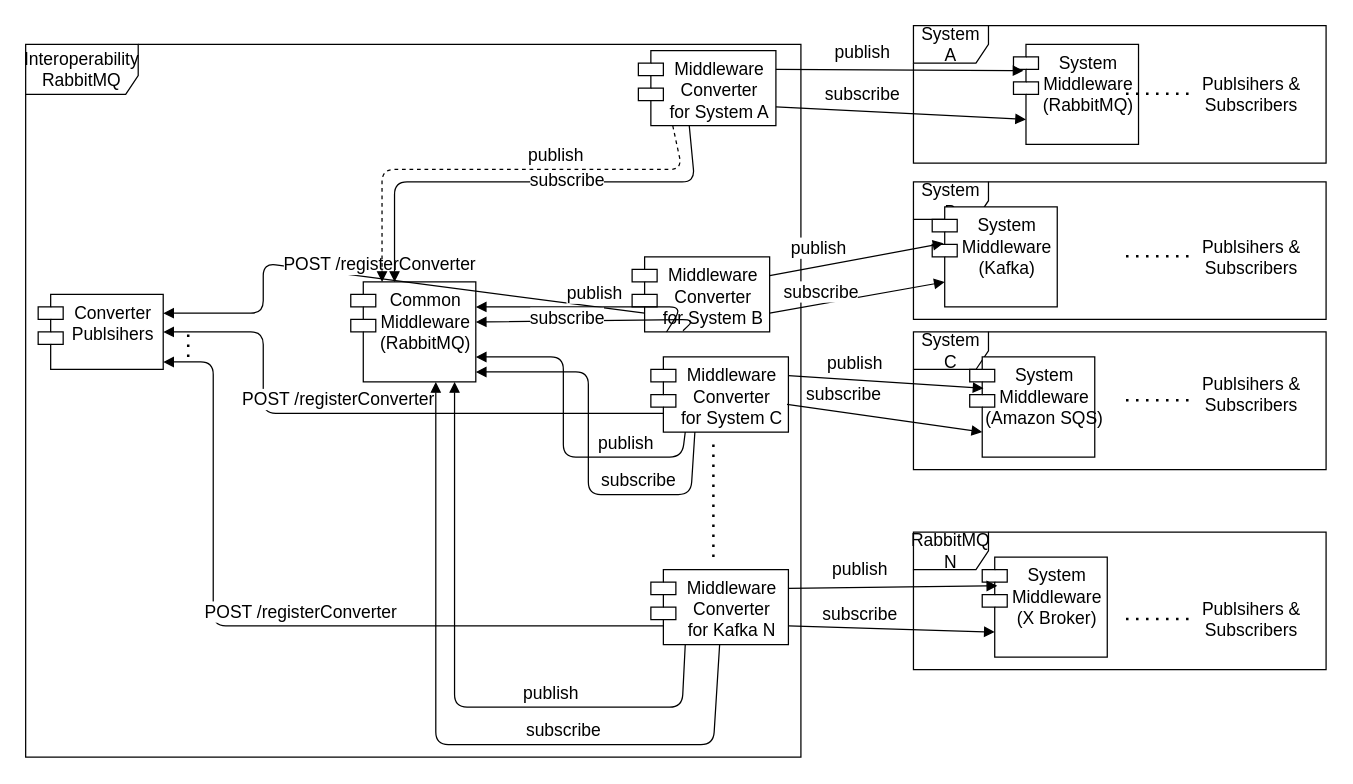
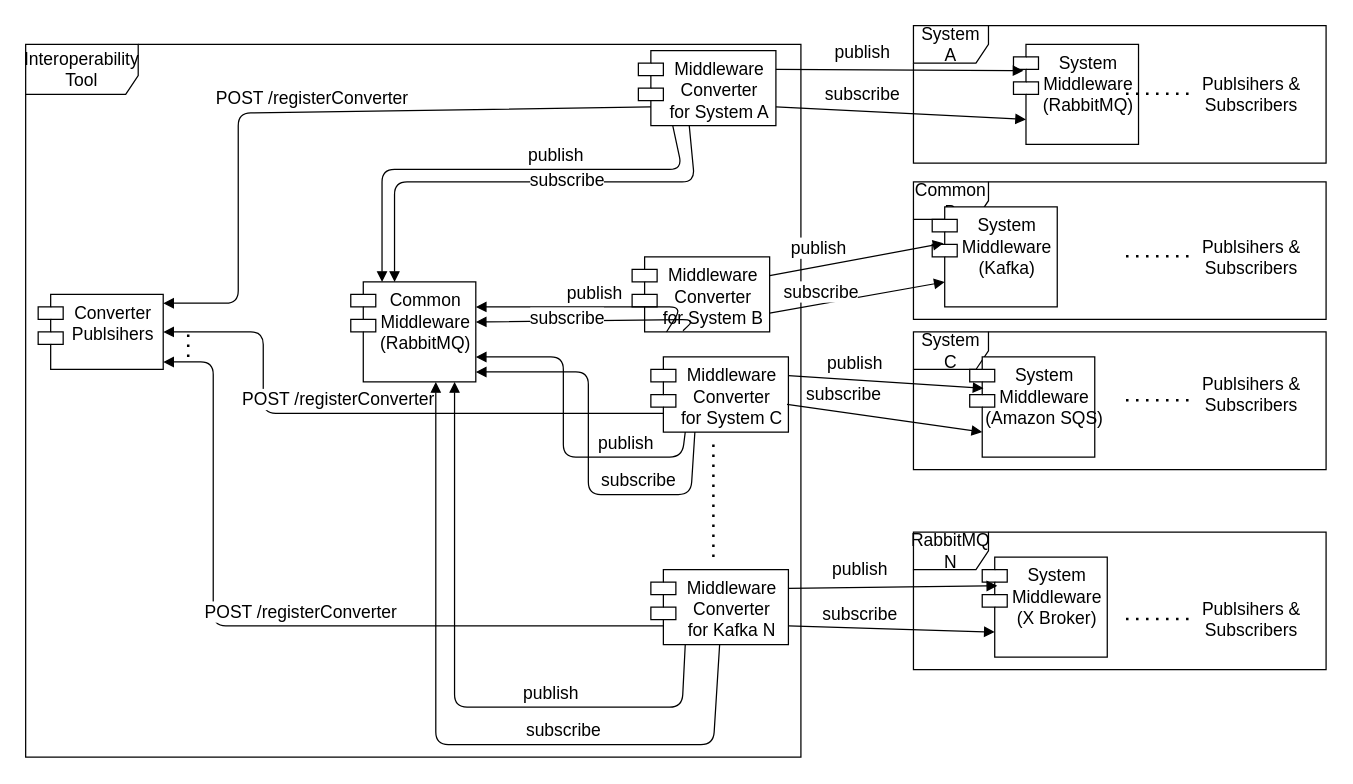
- <mxCell id="2" value="Interoperability&lt;br style=&quot;font-size: 14px;&quot;&gt;RabbitMQ" style="shape=umlFrame;whiteSpace=wrap;html=1;width=90;height=40;fontSize=14;" parent="1" vertex="1"><mxGeometry x="20" y="35" width="620" height="570" as="geometry" /></mxCell>
+ <mxCell id="2" value="Interoperability&lt;br style=&quot;font-size: 14px;&quot;&gt;Tool" style="shape=umlFrame;whiteSpace=wrap;html=1;width=90;height=40;fontSize=14;" parent="1" vertex="1"><mxGeometry x="20" y="35" width="620" height="570" as="geometry" /></mxCell>
+ <mxCell id="10" value="POST /registerConverter" style="html=1;verticalAlign=bottom;endArrow=block;exitX=0;exitY=0.75;exitDx=10;exitDy=0;exitPerimeter=0;entryX=1;entryY=0.117;entryDx=0;entryDy=0;entryPerimeter=0;fontSize=14;" parent="1" source="5" target="3" edge="1"><mxGeometry width="80" relative="1" as="geometry"><mxPoint x="510" y="245" as="sourcePoint" /><mxPoint x="590" y="245" as="targetPoint" /><Array as="points"><mxPoint x="190" y="90" /><mxPoint x="190" y="242" /></Array></mxGeometry></mxCell>
- <mxCell id="15" value="publish" style="html=1;verticalAlign=bottom;endArrow=block;exitX=0.25;exitY=1;exitDx=0;exitDy=0;entryX=0.25;entryY=0;entryDx=0;entryDy=0;fontSize=14;dashed=1;" parent="1" source="5" target="4" edge="1"><mxGeometry x="-0.25" width="80" relative="1" as="geometry"><mxPoint x="510" y="245" as="sourcePoint" /><mxPoint x="590" y="245" as="targetPoint" /><Array as="points"><mxPoint x="545" y="135" /><mxPoint x="305" y="135" /></Array><mxPoint as="offset" /></mxGeometry></mxCell>
+ <mxCell id="15" value="publish" style="html=1;verticalAlign=bottom;endArrow=block;exitX=0.25;exitY=1;exitDx=0;exitDy=0;entryX=0.25;entryY=0;entryDx=0;entryDy=0;fontSize=14;" parent="1" source="5" target="4" edge="1"><mxGeometry x="-0.25" width="80" relative="1" as="geometry"><mxPoint x="510" y="245" as="sourcePoint" /><mxPoint x="590" y="245" as="targetPoint" /><Array as="points"><mxPoint x="545" y="135" /><mxPoint x="305" y="135" /></Array><mxPoint as="offset" /></mxGeometry></mxCell>
- <mxCell id="27" value="System B" style="shape=umlFrame;whiteSpace=wrap;html=1;fontSize=14;" parent="1" vertex="1"><mxGeometry x="730" y="145" width="330" height="110" as="geometry" /></mxCell>
+ <mxCell id="27" value="Common B" style="shape=umlFrame;whiteSpace=wrap;html=1;fontSize=14;" parent="1" vertex="1"><mxGeometry x="730" y="145" width="330" height="110" as="geometry" /></mxCell>
- <mxCell id="11" value="POST /registerConverter" style="html=1;verticalAlign=bottom;endArrow=block;entryX=1;entryY=0.25;entryDx=0;entryDy=0;exitX=0;exitY=0.75;exitDx=10;exitDy=0;exitPerimeter=0;fontSize=14;" parent="1" source="6" target="3" edge="1"><mxGeometry width="80" relative="1" as="geometry"><mxPoint x="510" y="245" as="sourcePoint" /><mxPoint x="590" y="245" as="targetPoint" /><Array as="points"><mxPoint x="210" y="210" /><mxPoint x="210" y="250" /></Array></mxGeometry></mxCell>
